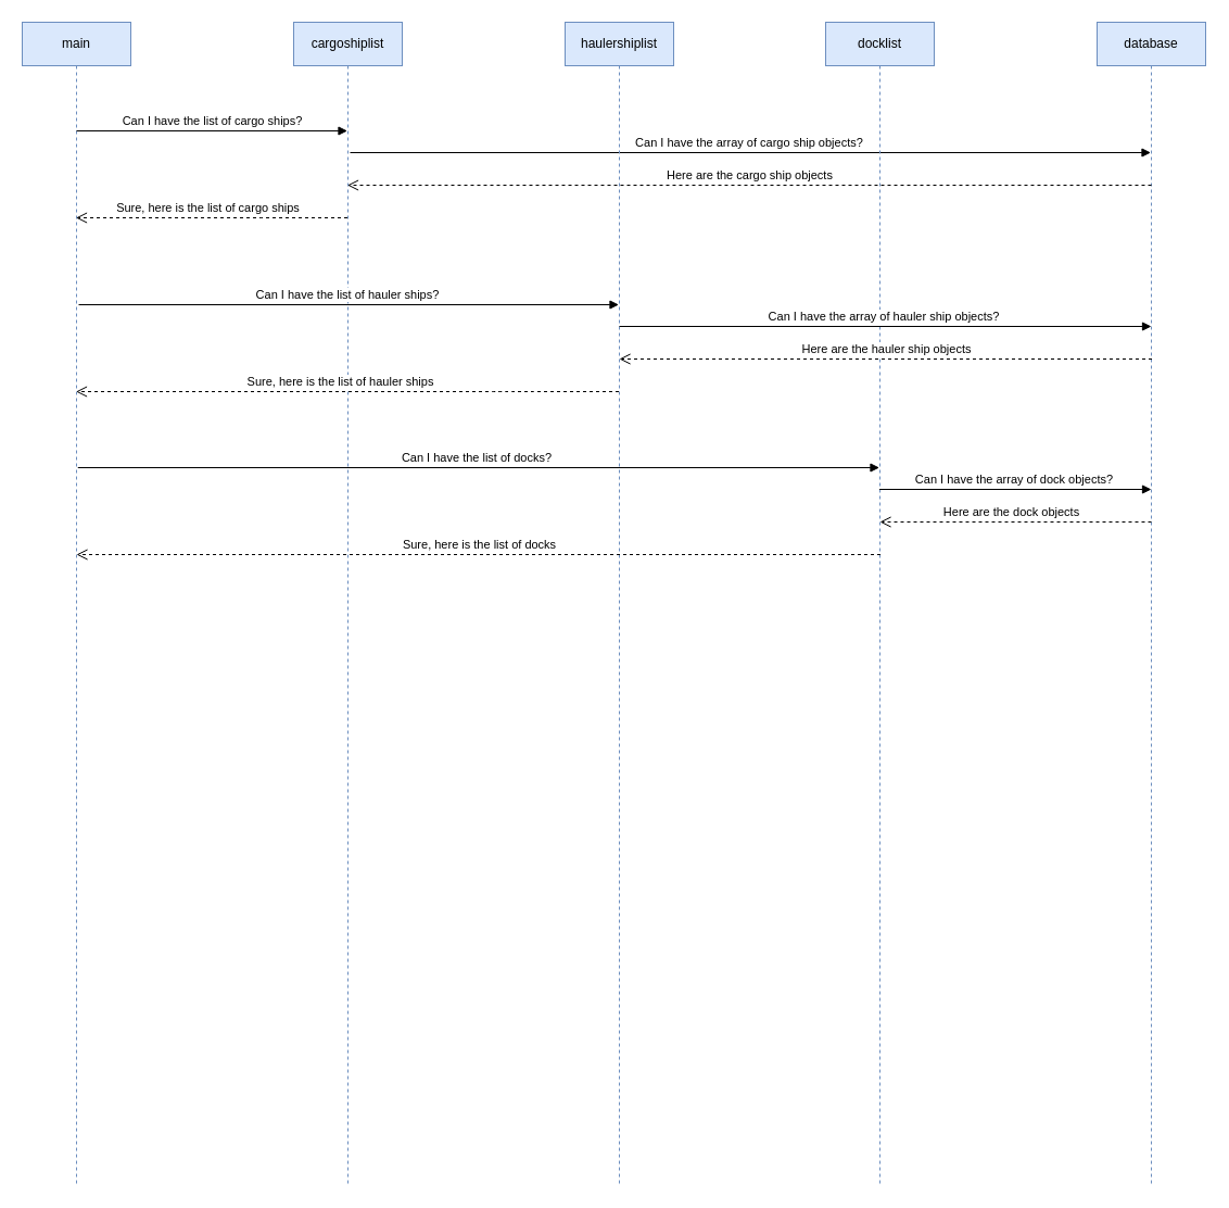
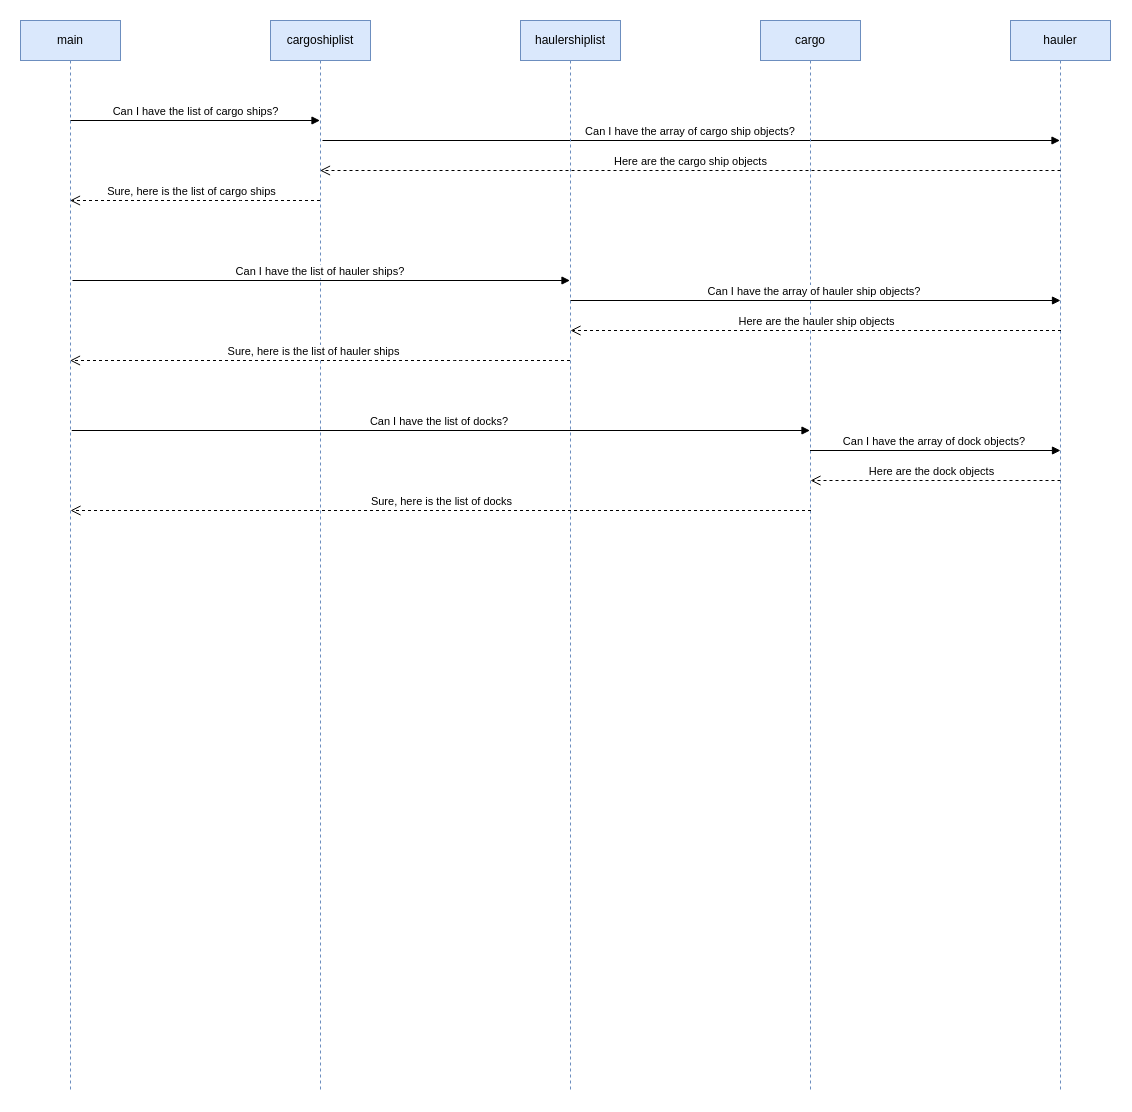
- <mxCell id="8" value="docklist" style="shape=umlLifeline;perimeter=lifelinePerimeter;whiteSpace=wrap;html=1;container=1;collapsible=0;recursiveResize=0;outlineConnect=0;fillColor=#dae8fc;strokeColor=#6c8ebf;" vertex="1" parent="1"><mxGeometry x="760" y="20" width="100" height="1070" as="geometry" /></mxCell>
+ <mxCell id="8" value="cargo" style="shape=umlLifeline;perimeter=lifelinePerimeter;whiteSpace=wrap;html=1;container=1;collapsible=0;recursiveResize=0;outlineConnect=0;fillColor=#dae8fc;strokeColor=#6c8ebf;" vertex="1" parent="1"><mxGeometry x="760" y="20" width="100" height="1070" as="geometry" /></mxCell>
- <mxCell id="10" value="database" style="shape=umlLifeline;perimeter=lifelinePerimeter;whiteSpace=wrap;html=1;container=1;collapsible=0;recursiveResize=0;outlineConnect=0;fillColor=#dae8fc;strokeColor=#6c8ebf;" vertex="1" parent="1"><mxGeometry x="1010" y="20" width="100" height="1070" as="geometry" /></mxCell>
+ <mxCell id="10" value="hauler" style="shape=umlLifeline;perimeter=lifelinePerimeter;whiteSpace=wrap;html=1;container=1;collapsible=0;recursiveResize=0;outlineConnect=0;fillColor=#dae8fc;strokeColor=#6c8ebf;" vertex="1" parent="1"><mxGeometry x="1010" y="20" width="100" height="1070" as="geometry" /></mxCell>
